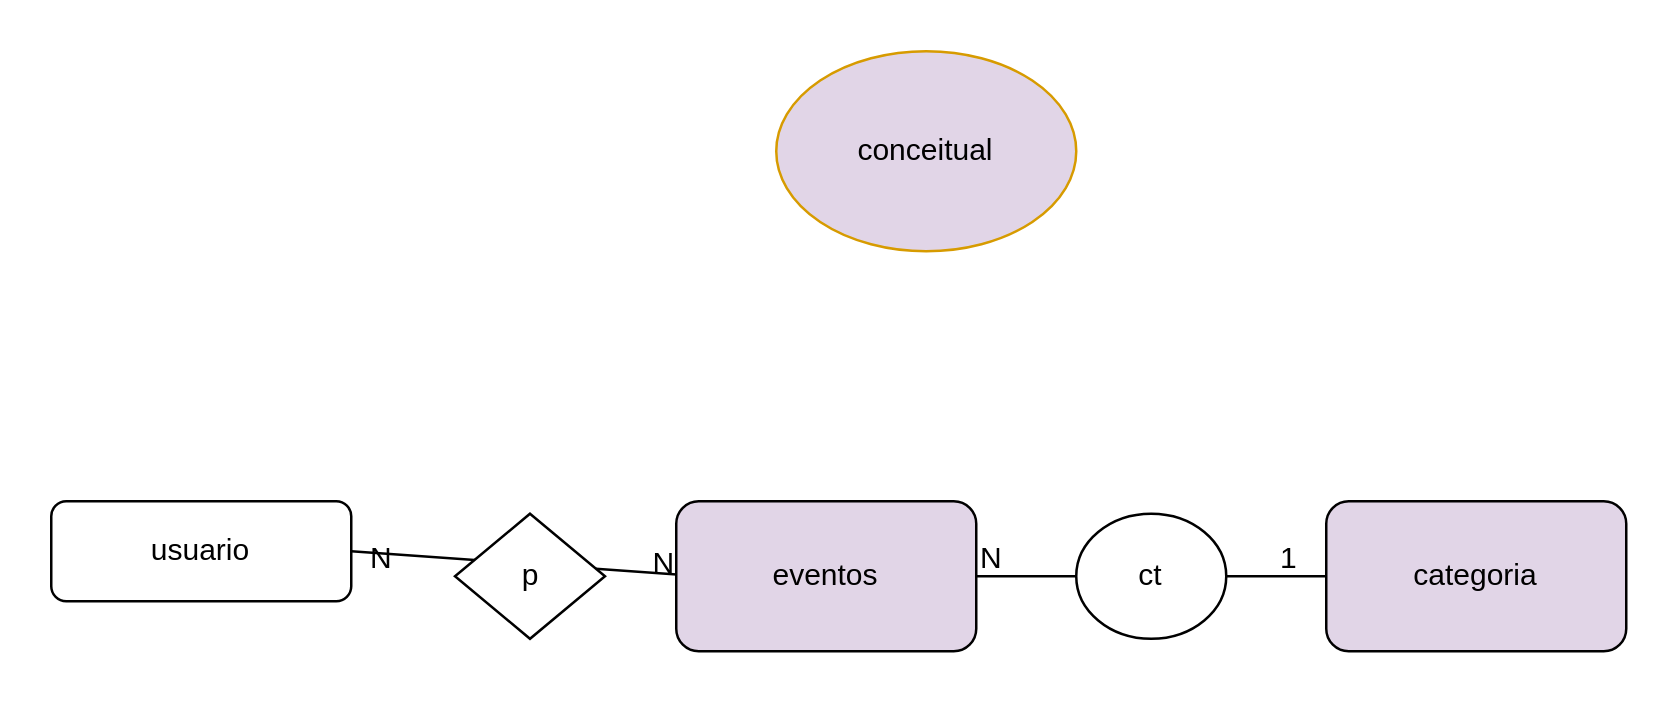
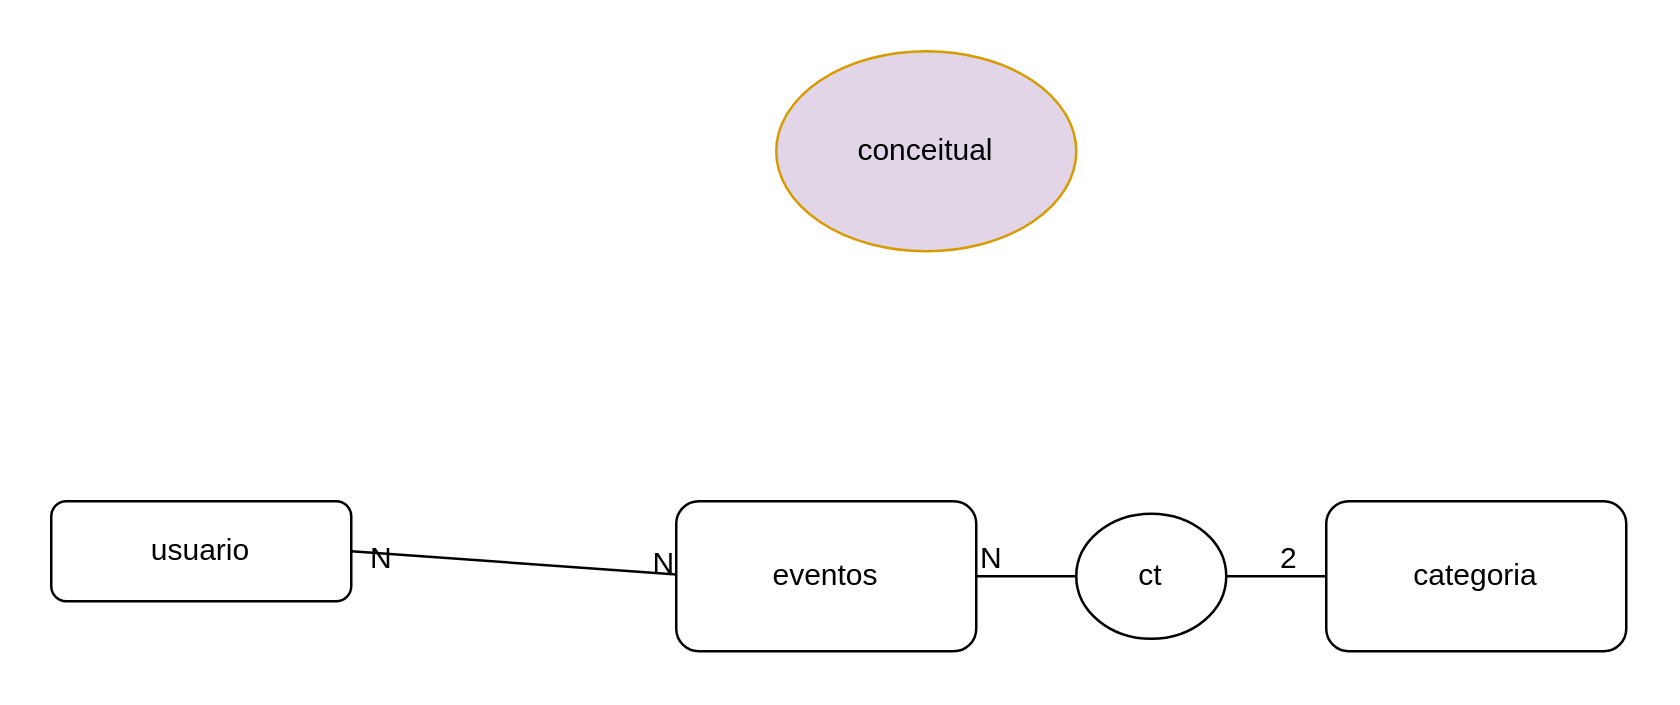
- <mxCell id="13" value="1" style="text;html=1;resizable=0;points=[];autosize=1;align=left;verticalAlign=top;spacingTop=-4;" parent="1" vertex="1"><mxGeometry x="510" y="213" width="20" height="20" as="geometry" /></mxCell>
+ <mxCell id="13" value="2" style="text;html=1;resizable=0;points=[];autosize=1;align=left;verticalAlign=top;spacingTop=-4;" parent="1" vertex="1"><mxGeometry x="510" y="213" width="20" height="20" as="geometry" /></mxCell>
- <mxCell id="6" value="p" style="rhombus;whiteSpace=wrap;html=1;" parent="1" vertex="1"><mxGeometry x="181.5" y="205" width="60" height="50" as="geometry" /></mxCell>
- <mxCell id="5" value="eventos" style="rounded=1;whiteSpace=wrap;html=1;fillColor=#e1d5e7;" parent="1" vertex="1"><mxGeometry x="270" y="200" width="120" height="60" as="geometry" /></mxCell>
+ <mxCell id="5" value="eventos" style="rounded=1;whiteSpace=wrap;html=1;" parent="1" vertex="1"><mxGeometry x="270" y="200" width="120" height="60" as="geometry" /></mxCell>
- <mxCell id="9" value="categoria" style="rounded=1;whiteSpace=wrap;html=1;fillColor=#e1d5e7;" parent="1" vertex="1"><mxGeometry x="530" y="200" width="120" height="60" as="geometry" /></mxCell>
+ <mxCell id="9" value="categoria" style="rounded=1;whiteSpace=wrap;html=1;" parent="1" vertex="1"><mxGeometry x="530" y="200" width="120" height="60" as="geometry" /></mxCell>
